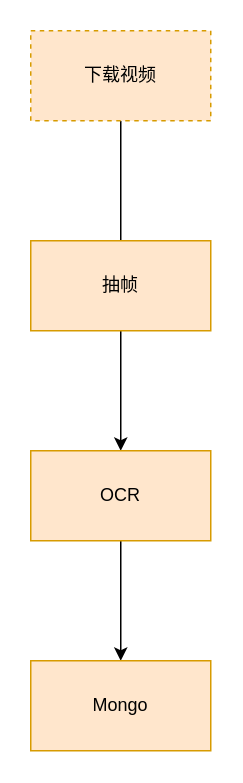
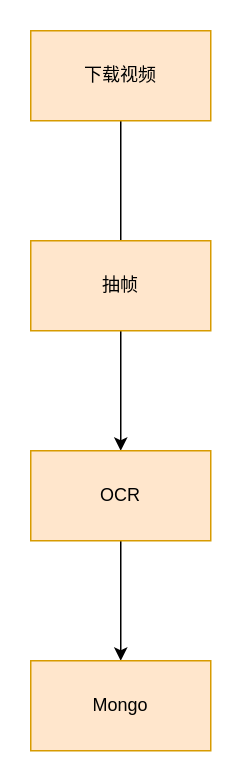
- <mxCell id="3" value="下载视频" style="rounded=0;whiteSpace=wrap;html=1;fillColor=#ffe6cc;strokeColor=#d79b00;dashed=1;" vertex="1" parent="1"><mxGeometry x="20" y="20" width="120" height="60" as="geometry" /></mxCell>
+ <mxCell id="3" value="下载视频" style="rounded=0;whiteSpace=wrap;html=1;fillColor=#ffe6cc;strokeColor=#d79b00;" vertex="1" parent="1"><mxGeometry x="20" y="20" width="120" height="60" as="geometry" /></mxCell>
